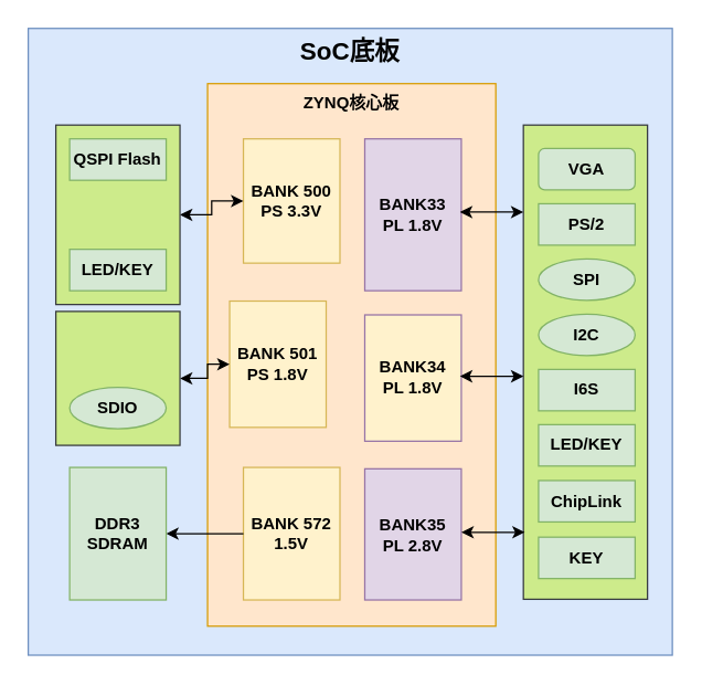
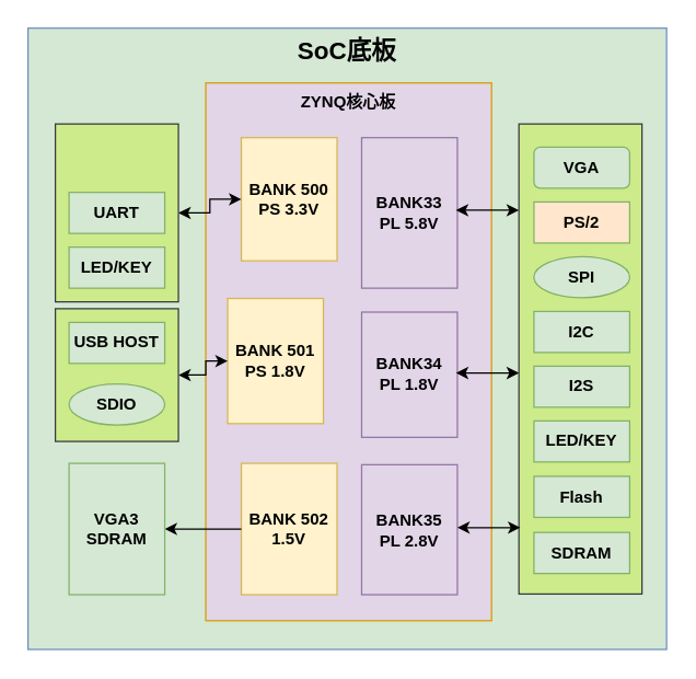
- <mxCell id="2" value="&lt;b&gt;&lt;font style=&quot;font-size: 18px;&quot;&gt;SoC底板&lt;/font&gt;&lt;/b&gt;" style="rounded=0;whiteSpace=wrap;html=1;verticalAlign=top;fillColor=#dae8fc;strokeColor=#6c8ebf;" parent="1" vertex="1"><mxGeometry x="20" y="20" width="467" height="454" as="geometry" /></mxCell>
+ <mxCell id="2" value="&lt;b&gt;&lt;font style=&quot;font-size: 18px;&quot;&gt;SoC底板&lt;/font&gt;&lt;/b&gt;" style="rounded=0;whiteSpace=wrap;html=1;verticalAlign=top;fillColor=#d5e8d4;strokeColor=#6c8ebf;" parent="1" vertex="1"><mxGeometry x="20" y="20" width="467" height="454" as="geometry" /></mxCell>
- <mxCell id="12" value="&lt;b&gt;QSPI Flash&lt;br&gt;&lt;/b&gt;" style="rounded=0;whiteSpace=wrap;html=1;verticalAlign=middle;fillColor=#d5e8d4;strokeColor=#82b366;" parent="1" vertex="1"><mxGeometry x="50" y="100" width="70" height="30" as="geometry" /></mxCell>
+ <mxCell id="13" value="&lt;b&gt;UART&lt;br&gt;&lt;/b&gt;" style="rounded=0;whiteSpace=wrap;html=1;verticalAlign=middle;fillColor=#d5e8d4;strokeColor=#82b366;" parent="1" vertex="1"><mxGeometry x="50" y="140" width="70" height="30" as="geometry" /></mxCell>
- <mxCell id="28" value="&lt;b&gt;BANK33&lt;br&gt;PL 1.8V&lt;br&gt;&lt;/b&gt;" style="rounded=0;whiteSpace=wrap;html=1;verticalAlign=middle;fillColor=#e1d5e7;strokeColor=#9673a6;" vertex="1" parent="1"><mxGeometry x="264" y="100" width="70" height="110" as="geometry" /></mxCell>
+ <mxCell id="28" value="&lt;b&gt;BANK33&lt;br&gt;PL 5.8V&lt;br&gt;&lt;/b&gt;" style="rounded=0;whiteSpace=wrap;html=1;verticalAlign=middle;fillColor=#e1d5e7;strokeColor=#9673a6;" vertex="1" parent="1"><mxGeometry x="264" y="100" width="70" height="110" as="geometry" /></mxCell>
- <mxCell id="20" value="&lt;b&gt;PS/2&lt;br&gt;&lt;/b&gt;" style="rounded=0;whiteSpace=wrap;html=1;verticalAlign=middle;fillColor=#d5e8d4;strokeColor=#82b366;" parent="1" vertex="1"><mxGeometry x="390" y="147" width="70" height="30" as="geometry" /></mxCell>
+ <mxCell id="20" value="&lt;b&gt;PS/2&lt;br&gt;&lt;/b&gt;" style="rounded=0;whiteSpace=wrap;html=1;verticalAlign=middle;fillColor=#ffe6cc;strokeColor=#82b366;" parent="1" vertex="1"><mxGeometry x="390" y="147" width="70" height="30" as="geometry" /></mxCell>
- <mxCell id="22" value="&lt;b&gt;I2C&lt;br&gt;&lt;/b&gt;" style="ellipse;whiteSpace=wrap;html=1;verticalAlign=middle;fillColor=#d5e8d4;strokeColor=#82b366;" parent="1" vertex="1"><mxGeometry x="390" y="227" width="70" height="30" as="geometry" /></mxCell>
+ <mxCell id="22" value="&lt;b&gt;I2C&lt;br&gt;&lt;/b&gt;" style="rounded=0;whiteSpace=wrap;html=1;verticalAlign=middle;fillColor=#d5e8d4;strokeColor=#82b366;" parent="1" vertex="1"><mxGeometry x="390" y="227" width="70" height="30" as="geometry" /></mxCell>
+ <mxCell id="25" value="&lt;b&gt;USB HOST&lt;br&gt;&lt;/b&gt;" style="rounded=0;whiteSpace=wrap;html=1;verticalAlign=middle;fillColor=#d5e8d4;strokeColor=#82b366;" parent="1" vertex="1"><mxGeometry x="50" y="235" width="70" height="30" as="geometry" /></mxCell>
- <mxCell id="3" value="&lt;b&gt;ZYNQ核心板&lt;/b&gt;" style="rounded=0;whiteSpace=wrap;html=1;verticalAlign=top;fillColor=#ffe6cc;strokeColor=#d79b00;" parent="1" vertex="1"><mxGeometry x="150" y="60" width="209" height="393" as="geometry" /></mxCell>
+ <mxCell id="3" value="&lt;b&gt;ZYNQ核心板&lt;/b&gt;" style="rounded=0;whiteSpace=wrap;html=1;verticalAlign=top;fillColor=#e1d5e7;strokeColor=#d79b00;" parent="1" vertex="1"><mxGeometry x="150" y="60" width="209" height="393" as="geometry" /></mxCell>
- <mxCell id="7" value="&lt;b&gt;BANK34&lt;br&gt;PL 1.8V&lt;br&gt;&lt;/b&gt;" style="rounded=0;whiteSpace=wrap;html=1;verticalAlign=middle;fillColor=#fff2cc;strokeColor=#9673a6;" parent="1" vertex="1"><mxGeometry x="264" y="227.5" width="70" height="91.5" as="geometry" /></mxCell>
+ <mxCell id="7" value="&lt;b&gt;BANK34&lt;br&gt;PL 1.8V&lt;br&gt;&lt;/b&gt;" style="rounded=0;whiteSpace=wrap;html=1;verticalAlign=middle;fillColor=#e1d5e7;strokeColor=#9673a6;" parent="1" vertex="1"><mxGeometry x="264" y="227.5" width="70" height="91.5" as="geometry" /></mxCell>
- <mxCell id="23" value="&lt;b&gt;I6S&lt;br&gt;&lt;/b&gt;" style="rounded=0;whiteSpace=wrap;html=1;verticalAlign=middle;fillColor=#d5e8d4;strokeColor=#82b366;" parent="1" vertex="1"><mxGeometry x="390" y="267" width="70" height="30" as="geometry" /></mxCell>
+ <mxCell id="23" value="&lt;b&gt;I2S&lt;br&gt;&lt;/b&gt;" style="rounded=0;whiteSpace=wrap;html=1;verticalAlign=middle;fillColor=#d5e8d4;strokeColor=#82b366;" parent="1" vertex="1"><mxGeometry x="390" y="267" width="70" height="30" as="geometry" /></mxCell>
- <mxCell id="26" value="&lt;b&gt;ChipLink&lt;br&gt;&lt;/b&gt;" style="rounded=0;whiteSpace=wrap;html=1;verticalAlign=middle;fillColor=#d5e8d4;strokeColor=#82b366;" parent="1" vertex="1"><mxGeometry x="390" y="347.5" width="70" height="30" as="geometry" /></mxCell>
+ <mxCell id="26" value="&lt;b&gt;Flash&lt;br&gt;&lt;/b&gt;" style="rounded=0;whiteSpace=wrap;html=1;verticalAlign=middle;fillColor=#d5e8d4;strokeColor=#82b366;" parent="1" vertex="1"><mxGeometry x="390" y="347.5" width="70" height="30" as="geometry" /></mxCell>
- <mxCell id="11" value="&lt;b&gt;DDR3&lt;br&gt;SDRAM&lt;br&gt;&lt;/b&gt;" style="rounded=0;whiteSpace=wrap;html=1;verticalAlign=middle;fillColor=#d5e8d4;strokeColor=#82b366;" parent="1" vertex="1"><mxGeometry x="50" y="338" width="70" height="96" as="geometry" /></mxCell>
+ <mxCell id="11" value="&lt;b&gt;VGA3&lt;br&gt;SDRAM&lt;br&gt;&lt;/b&gt;" style="rounded=0;whiteSpace=wrap;html=1;verticalAlign=middle;fillColor=#d5e8d4;strokeColor=#82b366;" parent="1" vertex="1"><mxGeometry x="50" y="338" width="70" height="96" as="geometry" /></mxCell>
- <mxCell id="6" value="&lt;b&gt;BANK 572&lt;br&gt;1.5V&lt;br&gt;&lt;/b&gt;" style="rounded=0;whiteSpace=wrap;html=1;verticalAlign=middle;fillColor=#fff2cc;strokeColor=#d6b656;" parent="1" vertex="1"><mxGeometry x="176" y="338" width="70" height="96" as="geometry" /></mxCell>
+ <mxCell id="6" value="&lt;b&gt;BANK 502&lt;br&gt;1.5V&lt;br&gt;&lt;/b&gt;" style="rounded=0;whiteSpace=wrap;html=1;verticalAlign=middle;fillColor=#fff2cc;strokeColor=#d6b656;" parent="1" vertex="1"><mxGeometry x="176" y="338" width="70" height="96" as="geometry" /></mxCell>
- <mxCell id="27" value="&lt;b&gt;KEY&lt;br&gt;&lt;/b&gt;" style="rounded=0;whiteSpace=wrap;html=1;verticalAlign=middle;fillColor=#d5e8d4;strokeColor=#82b366;" vertex="1" parent="1"><mxGeometry x="390" y="388.5" width="70" height="30" as="geometry" /></mxCell>
+ <mxCell id="27" value="&lt;b&gt;SDRAM&lt;br&gt;&lt;/b&gt;" style="rounded=0;whiteSpace=wrap;html=1;verticalAlign=middle;fillColor=#d5e8d4;strokeColor=#82b366;" vertex="1" parent="1"><mxGeometry x="390" y="388.5" width="70" height="30" as="geometry" /></mxCell>
